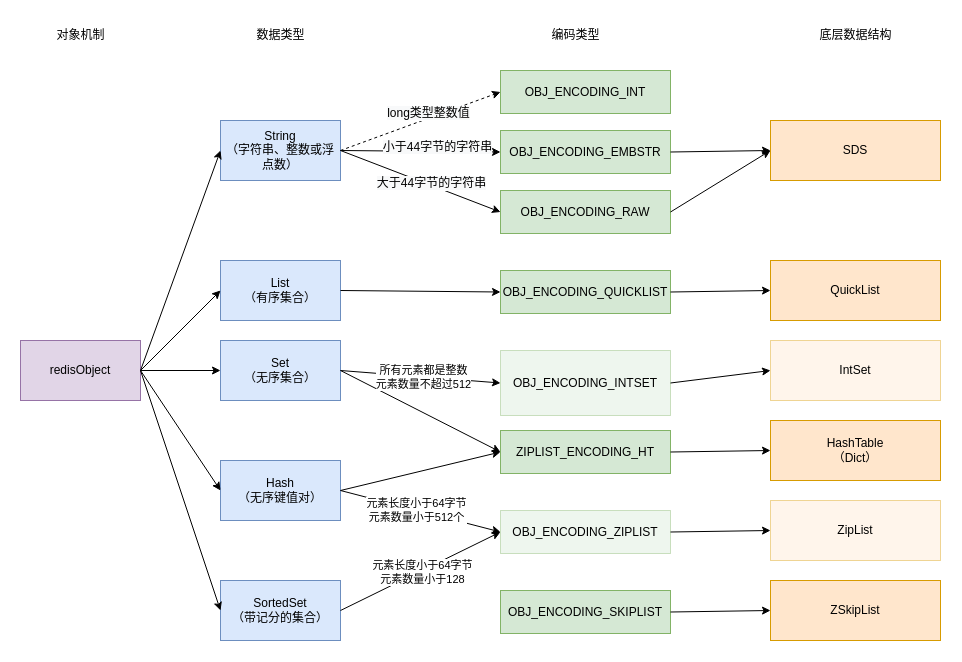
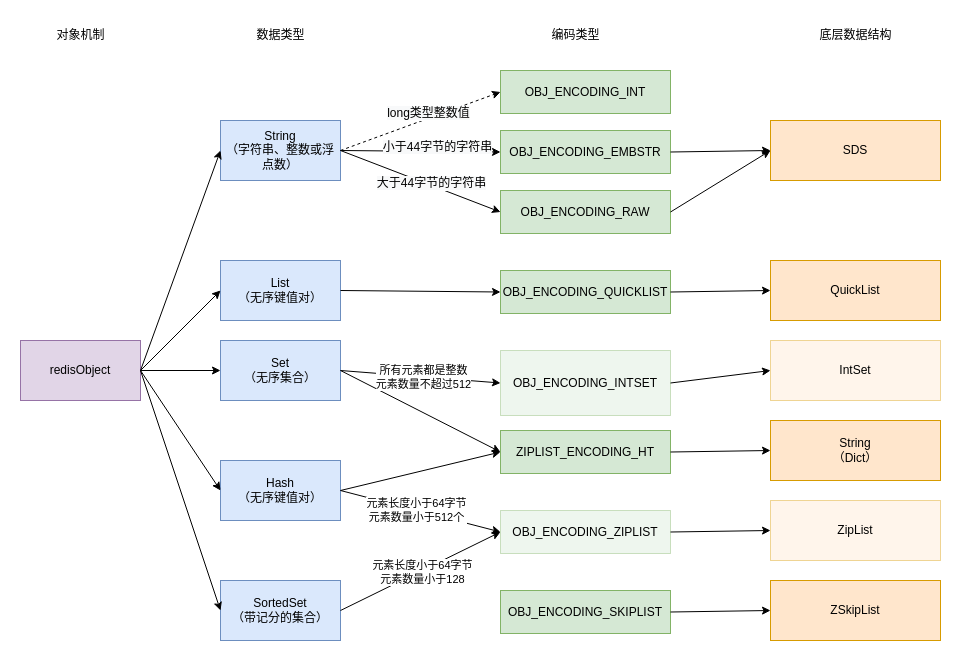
- <mxCell id="4" value="List&lt;br&gt;（有序集合）" style="rounded=0;whiteSpace=wrap;html=1;fillColor=#dae8fc;strokeColor=#6c8ebf;" vertex="1" parent="1"><mxGeometry x="220" y="260" width="120" height="60" as="geometry" /></mxCell>
+ <mxCell id="4" value="List&lt;br&gt;（无序键值对）" style="rounded=0;whiteSpace=wrap;html=1;fillColor=#dae8fc;strokeColor=#6c8ebf;" vertex="1" parent="1"><mxGeometry x="220" y="260" width="120" height="60" as="geometry" /></mxCell>
- <mxCell id="34" value="HashTable&lt;br&gt;（Dict）" style="rounded=0;whiteSpace=wrap;html=1;fillColor=#ffe6cc;strokeColor=#d79b00;" vertex="1" parent="1"><mxGeometry x="770" y="420" width="170" height="60" as="geometry" /></mxCell>
+ <mxCell id="34" value="String&lt;br&gt;（Dict）" style="rounded=0;whiteSpace=wrap;html=1;fillColor=#ffe6cc;strokeColor=#d79b00;" vertex="1" parent="1"><mxGeometry x="770" y="420" width="170" height="60" as="geometry" /></mxCell>
